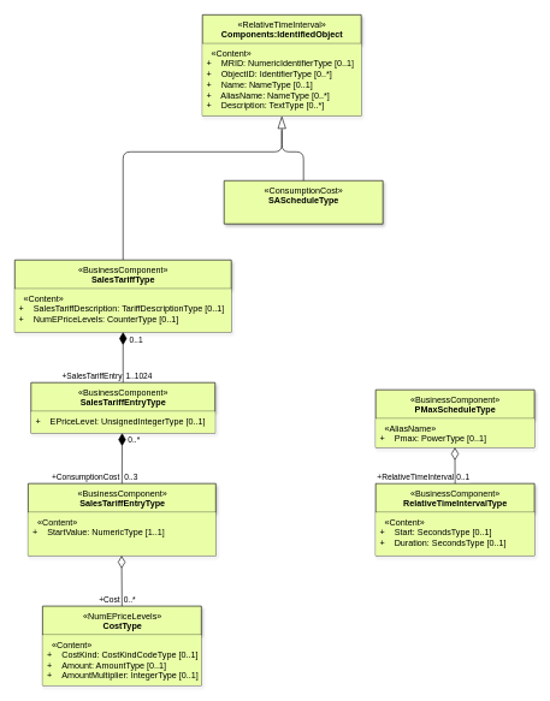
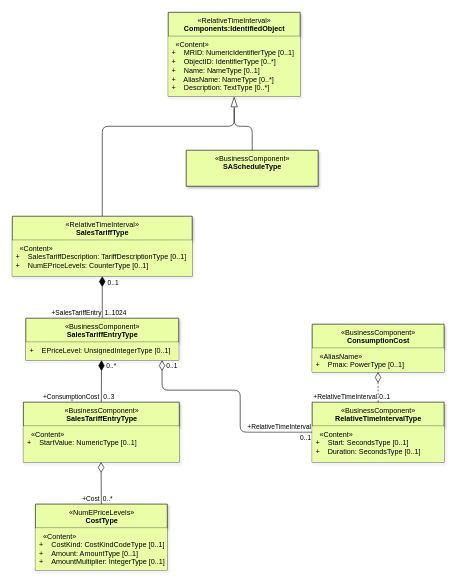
- <mxCell id="4" value="&lt;div style=&quot;line-height: 14.4px;&quot;&gt;&lt;div style=&quot;line-height: 14.4px;&quot;&gt;&lt;span style=&quot;background-color: initial;&quot;&gt;«&lt;/span&gt;&lt;span style=&quot;background-color: initial;&quot;&gt;ConsumptionCost&lt;/span&gt;&lt;span style=&quot;background-color: initial;&quot;&gt;»&lt;/span&gt;&lt;br&gt;&lt;/div&gt;&lt;b&gt;SAScheduleType&lt;/b&gt;&lt;/div&gt;" style="swimlane;fontStyle=0;align=center;verticalAlign=top;childLayout=stackLayout;horizontal=1;startSize=60;horizontalStack=0;resizeParent=1;resizeParentMax=0;resizeLast=0;collapsible=0;marginBottom=0;html=1;fillColor=#e9fea7;shadow=1;fontSize=12;" parent="1" vertex="1"><mxGeometry x="310" y="250" width="220" height="60" as="geometry" /></mxCell>
+ <mxCell id="4" value="&lt;div style=&quot;line-height: 14.4px;&quot;&gt;&lt;div style=&quot;line-height: 14.4px;&quot;&gt;&lt;span style=&quot;background-color: initial;&quot;&gt;«&lt;/span&gt;&lt;span style=&quot;background-color: initial;&quot;&gt;BusinessComponent&lt;/span&gt;&lt;span style=&quot;background-color: initial;&quot;&gt;»&lt;/span&gt;&lt;br&gt;&lt;/div&gt;&lt;b&gt;SAScheduleType&lt;/b&gt;&lt;/div&gt;" style="swimlane;fontStyle=0;align=center;verticalAlign=top;childLayout=stackLayout;horizontal=1;startSize=60;horizontalStack=0;resizeParent=1;resizeParentMax=0;resizeLast=0;collapsible=0;marginBottom=0;html=1;fillColor=#e9fea7;shadow=1;fontSize=12;" parent="1" vertex="1"><mxGeometry x="310" y="250" width="220" height="60" as="geometry" /></mxCell>
- <mxCell id="7" value="&lt;div style=&quot;line-height: 14.4px;&quot;&gt;&lt;div style=&quot;line-height: 14.4px;&quot;&gt;&lt;span style=&quot;background-color: initial;&quot;&gt;«&lt;/span&gt;&lt;span style=&quot;background-color: initial;&quot;&gt;BusinessComponent&lt;/span&gt;&lt;span style=&quot;background-color: initial;&quot;&gt;»&lt;/span&gt;&lt;br&gt;&lt;/div&gt;&lt;b&gt;SalesTariffType&lt;/b&gt;&lt;/div&gt;" style="swimlane;fontStyle=0;align=center;verticalAlign=top;childLayout=stackLayout;horizontal=1;startSize=40;horizontalStack=0;resizeParent=1;resizeParentMax=0;resizeLast=0;collapsible=0;marginBottom=0;html=1;fillColor=#e9fea7;shadow=1;fontSize=12;" parent="1" vertex="1"><mxGeometry x="20" y="360" width="300" height="100" as="geometry" /></mxCell>
+ <mxCell id="7" value="&lt;div style=&quot;line-height: 14.4px;&quot;&gt;&lt;div style=&quot;line-height: 14.4px;&quot;&gt;&lt;span style=&quot;background-color: initial;&quot;&gt;«&lt;/span&gt;&lt;span style=&quot;background-color: initial;&quot;&gt;RelativeTimeInterval&lt;/span&gt;&lt;span style=&quot;background-color: initial;&quot;&gt;»&lt;/span&gt;&lt;br&gt;&lt;/div&gt;&lt;b&gt;SalesTariffType&lt;/b&gt;&lt;/div&gt;" style="swimlane;fontStyle=0;align=center;verticalAlign=top;childLayout=stackLayout;horizontal=1;startSize=40;horizontalStack=0;resizeParent=1;resizeParentMax=0;resizeLast=0;collapsible=0;marginBottom=0;html=1;fillColor=#e9fea7;shadow=1;fontSize=12;" parent="1" vertex="1"><mxGeometry x="20" y="360" width="300" height="100" as="geometry" /></mxCell>
- <mxCell id="19" value="&lt;div style=&quot;line-height: 14.4px;&quot;&gt;&lt;div style=&quot;line-height: 14.4px;&quot;&gt;&lt;span style=&quot;background-color: initial;&quot;&gt;«&lt;/span&gt;&lt;span style=&quot;background-color: initial;&quot;&gt;BusinessComponent&lt;/span&gt;&lt;span style=&quot;background-color: initial;&quot;&gt;»&lt;/span&gt;&lt;br&gt;&lt;/div&gt;&lt;b&gt;PMaxScheduleType&lt;/b&gt;&lt;/div&gt;" style="swimlane;fontStyle=0;align=center;verticalAlign=top;childLayout=stackLayout;horizontal=1;startSize=40;horizontalStack=0;resizeParent=1;resizeParentMax=0;resizeLast=0;collapsible=0;marginBottom=0;html=1;fillColor=#e9fea7;shadow=1;fontSize=12;" parent="1" vertex="1"><mxGeometry x="520" y="540" width="220" height="80" as="geometry" /></mxCell>
+ <mxCell id="19" value="&lt;div style=&quot;line-height: 14.4px;&quot;&gt;&lt;div style=&quot;line-height: 14.4px;&quot;&gt;&lt;span style=&quot;background-color: initial;&quot;&gt;«&lt;/span&gt;&lt;span style=&quot;background-color: initial;&quot;&gt;BusinessComponent&lt;/span&gt;&lt;span style=&quot;background-color: initial;&quot;&gt;»&lt;/span&gt;&lt;br&gt;&lt;/div&gt;&lt;b&gt;ConsumptionCost&lt;/b&gt;&lt;/div&gt;" style="swimlane;fontStyle=0;align=center;verticalAlign=top;childLayout=stackLayout;horizontal=1;startSize=40;horizontalStack=0;resizeParent=1;resizeParentMax=0;resizeLast=0;collapsible=0;marginBottom=0;html=1;fillColor=#e9fea7;shadow=1;fontSize=12;" parent="1" vertex="1"><mxGeometry x="520" y="540" width="220" height="80" as="geometry" /></mxCell>
- <mxCell id="31" style="rounded=0;orthogonalLoop=1;jettySize=auto;html=1;exitX=0.5;exitY=0;exitDx=0;exitDy=0;entryX=0.499;entryY=0.997;entryDx=0;entryDy=0;entryPerimeter=0;endArrow=diamondThin;endFill=0;endSize=15;" edge="1" parent="1" source="21" target="20"><mxGeometry relative="1" as="geometry" /></mxCell>
+ <mxCell id="31" style="rounded=0;orthogonalLoop=1;jettySize=auto;html=1;exitX=0.5;exitY=0;exitDx=0;exitDy=0;entryX=0.499;entryY=0.997;entryDx=0;entryDy=0;entryPerimeter=0;endArrow=diamondThin;endFill=0;endSize=15;dashed=1;" edge="1" parent="1" source="21" target="20"><mxGeometry relative="1" as="geometry" /></mxCell>
+ <mxCell id="34" style="edgeStyle=orthogonalEdgeStyle;rounded=1;orthogonalLoop=1;jettySize=auto;html=1;exitX=0;exitY=0.5;exitDx=0;exitDy=0;entryX=0.891;entryY=1.002;entryDx=0;entryDy=0;entryPerimeter=0;endArrow=diamondThin;endFill=0;endSize=15;curved=0;" edge="1" parent="1" source="21" target="14"><mxGeometry relative="1" as="geometry"><Array as="points"><mxPoint x="400" y="720" /><mxPoint x="400" y="650" /><mxPoint x="270" y="650" /></Array></mxGeometry></mxCell>
+ <mxCell id="35" value="0..1" style="edgeLabel;html=1;align=center;verticalAlign=middle;resizable=0;points=[];" vertex="1" connectable="0" parent="34"><mxGeometry x="0.958" y="-1" relative="1" as="geometry"><mxPoint x="15" as="offset" /></mxGeometry></mxCell>
+ <mxCell id="36" value="+RelativeTimeInterval" style="edgeLabel;html=1;align=center;verticalAlign=middle;resizable=0;points=[];" vertex="1" connectable="0" parent="34"><mxGeometry x="-0.779" y="-1" relative="1" as="geometry"><mxPoint x="-15" y="-8" as="offset" /></mxGeometry></mxCell>
+ <mxCell id="37" value="0..1" style="edgeLabel;html=1;align=center;verticalAlign=middle;resizable=0;points=[];" vertex="1" connectable="0" parent="34"><mxGeometry x="-0.883" relative="1" as="geometry"><mxPoint x="10" y="8" as="offset" /></mxGeometry></mxCell>
- <mxCell id="16" value="&lt;div&gt;&lt;span style=&quot;text-align: center; background-color: initial;&quot;&gt;&amp;nbsp; «Content»&lt;/span&gt;&lt;br&gt;&lt;/div&gt;&lt;div&gt;&lt;span style=&quot;background-color: initial;&quot;&gt;+&amp;nbsp; &amp;nbsp;&lt;/span&gt;&lt;span style=&quot;background-color: initial;&quot;&gt;&amp;nbsp;StartValue: NumericType [1..1]&lt;/span&gt;&lt;br&gt;&lt;/div&gt;" style="text;html=1;strokeColor=none;fillColor=#e9fea7;align=left;verticalAlign=top;spacingLeft=4;spacingRight=4;overflow=hidden;rotatable=0;points=[[0,0.5],[1,0.5]];portConstraint=eastwest;fontSize=12;" parent="15" vertex="1"><mxGeometry y="40" width="260" height="60" as="geometry" /></mxCell>
+ <mxCell id="16" value="&lt;div&gt;&lt;span style=&quot;text-align: center; background-color: initial;&quot;&gt;&amp;nbsp; «Content»&lt;/span&gt;&lt;br&gt;&lt;/div&gt;&lt;div&gt;&lt;span style=&quot;background-color: initial;&quot;&gt;+&amp;nbsp; &amp;nbsp;&lt;/span&gt;&lt;span style=&quot;background-color: initial;&quot;&gt;&amp;nbsp;StartValue: NumericType [0..1]&lt;/span&gt;&lt;br&gt;&lt;/div&gt;" style="text;html=1;strokeColor=none;fillColor=#e9fea7;align=left;verticalAlign=top;spacingLeft=4;spacingRight=4;overflow=hidden;rotatable=0;points=[[0,0.5],[1,0.5]];portConstraint=eastwest;fontSize=12;" parent="15" vertex="1"><mxGeometry y="40" width="260" height="60" as="geometry" /></mxCell>
